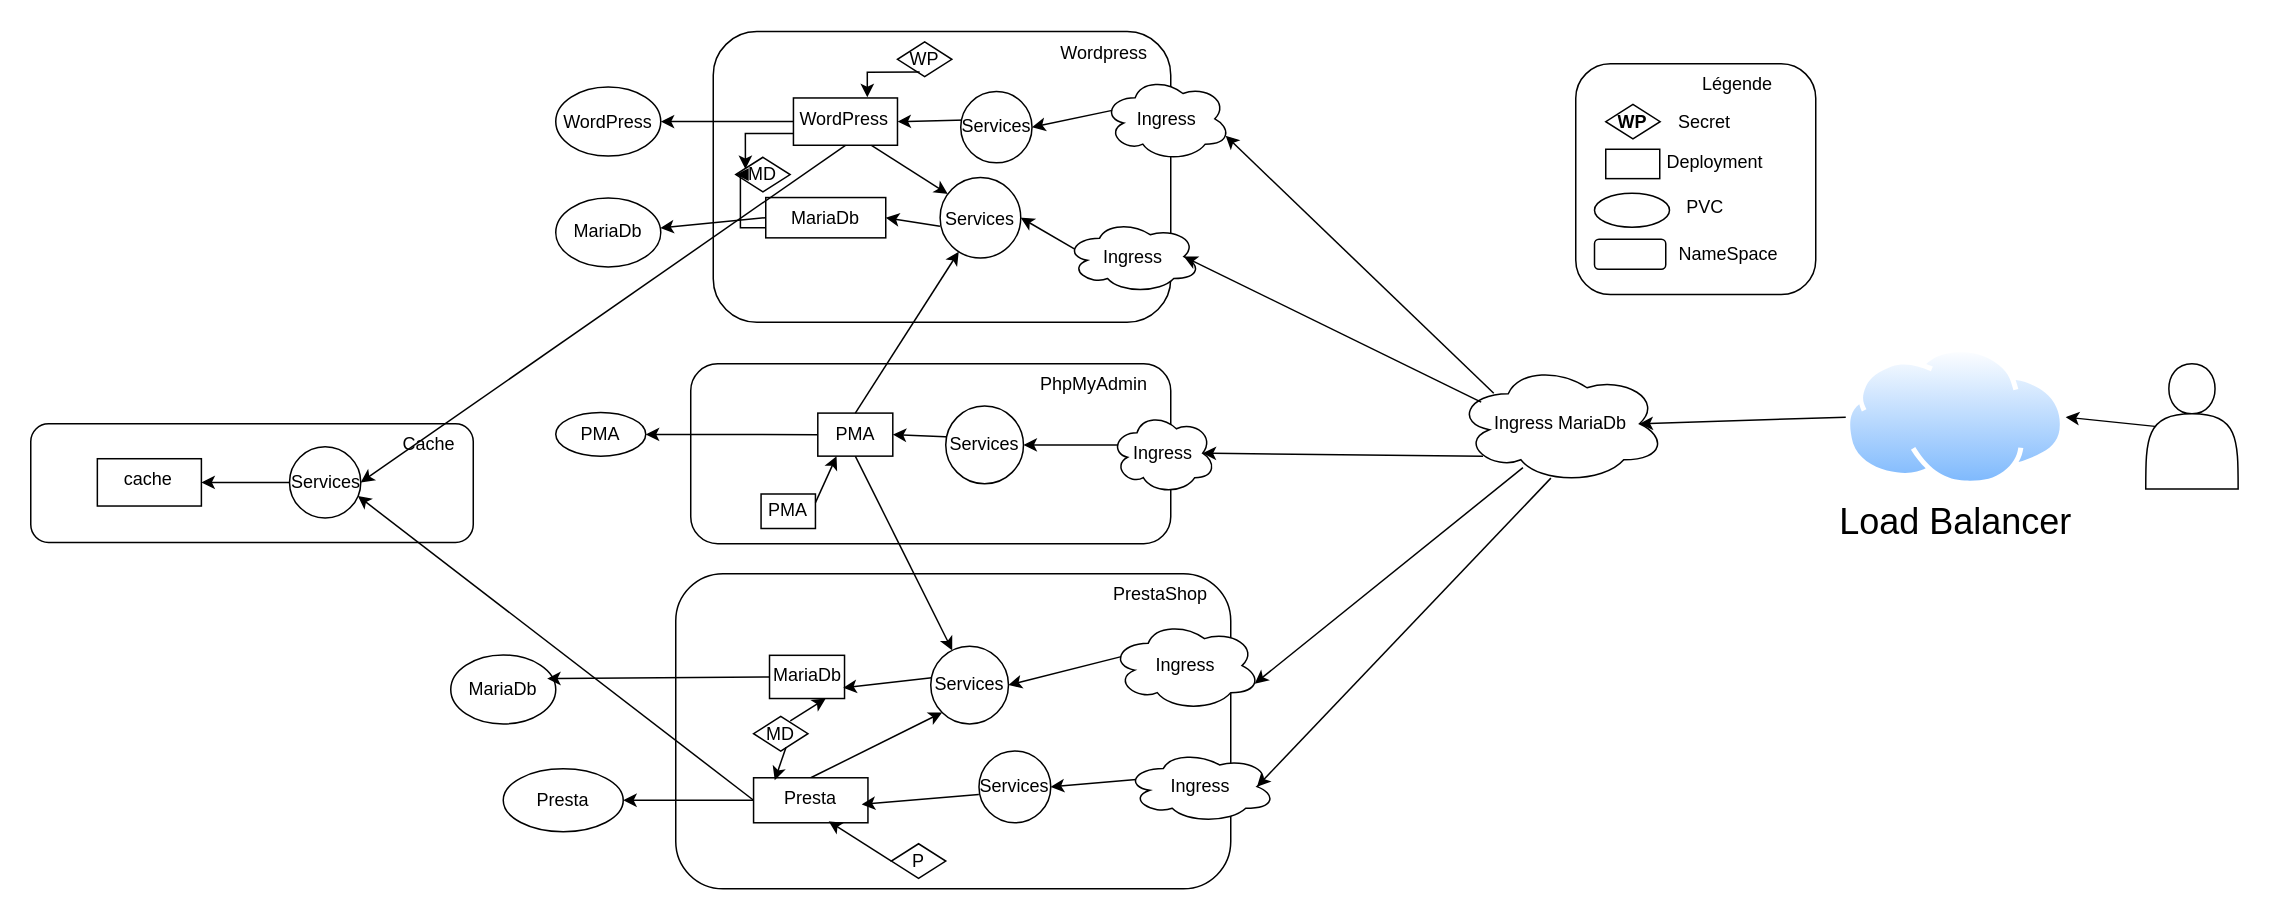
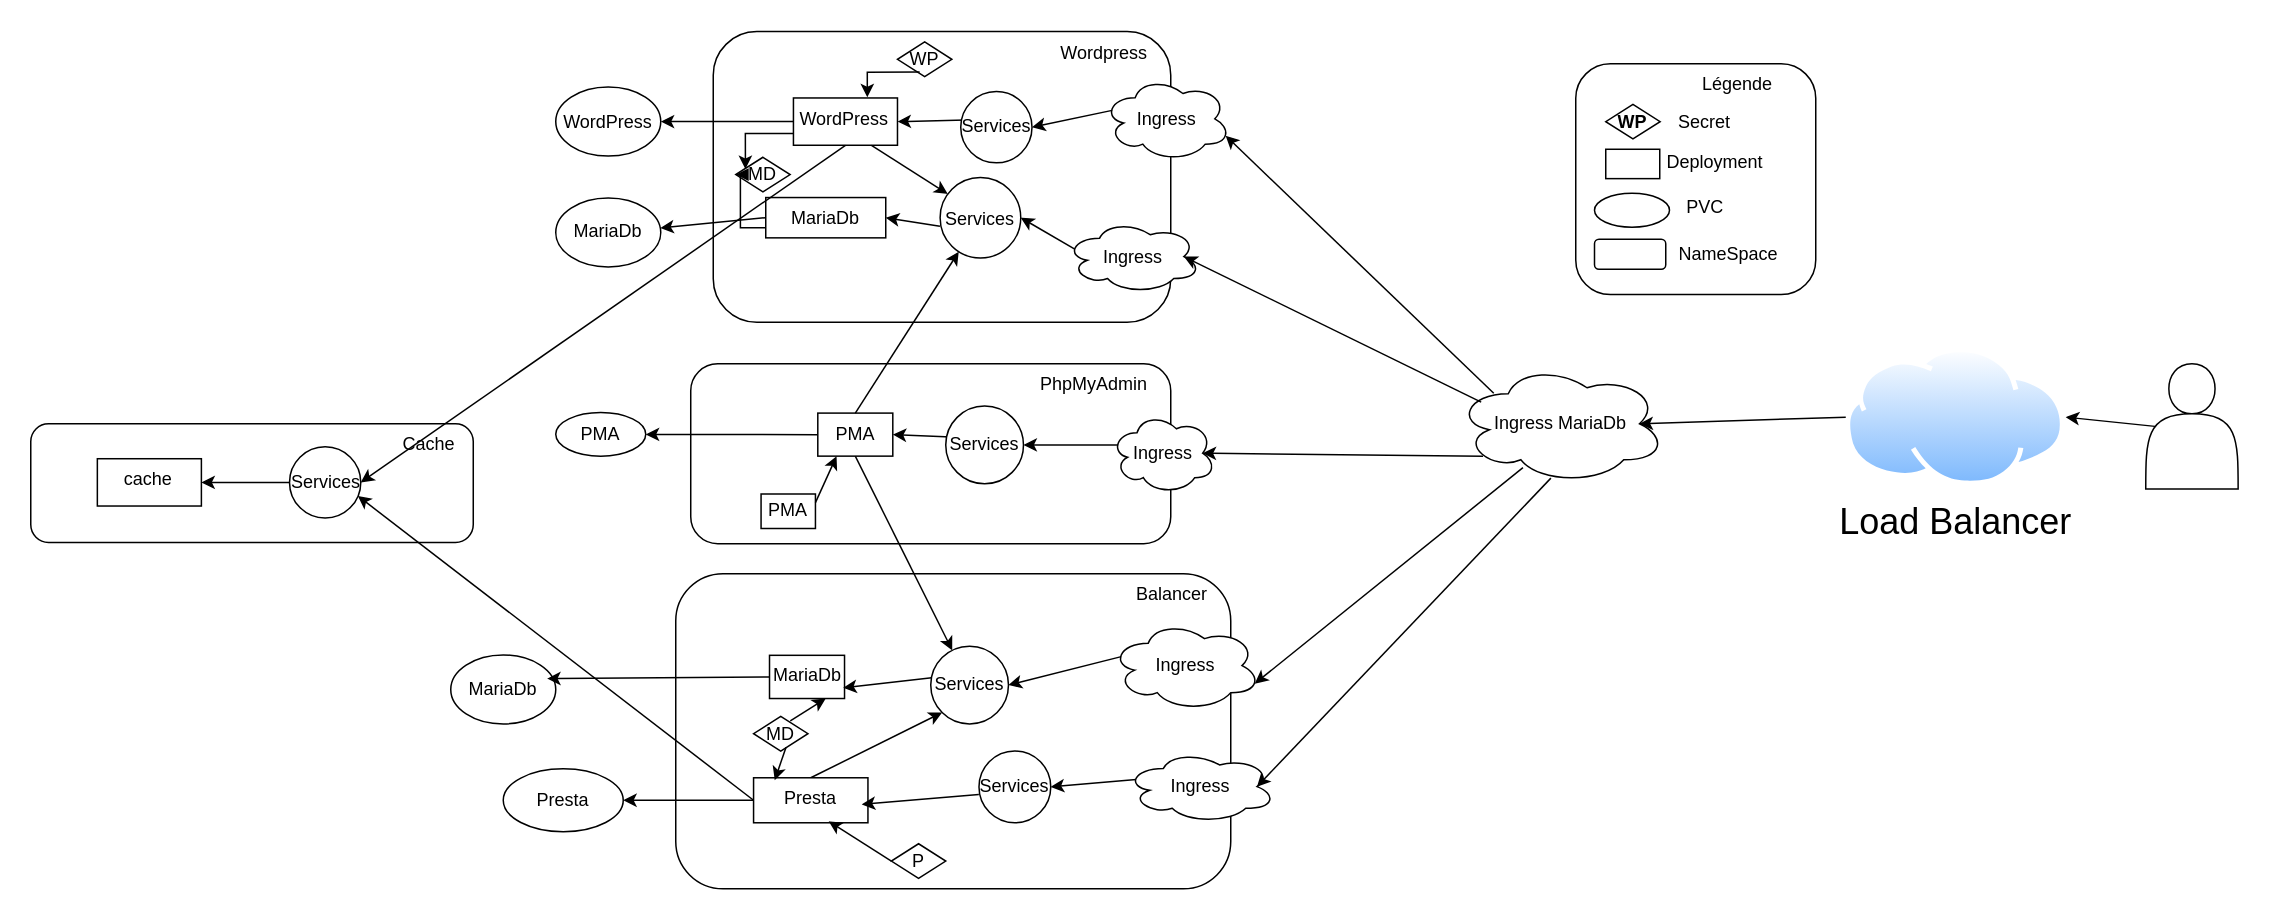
- <mxCell id="24" value="PrestaShop&amp;nbsp; &amp;nbsp;&amp;nbsp;" style="rounded=1;whiteSpace=wrap;html=1;verticalAlign=top;align=right;" parent="1" vertex="1"><mxGeometry x="450" y="382" width="370" height="210" as="geometry" /></mxCell>
+ <mxCell id="24" value="Balancer&amp;nbsp; &amp;nbsp;&amp;nbsp;" style="rounded=1;whiteSpace=wrap;html=1;verticalAlign=top;align=right;" parent="1" vertex="1"><mxGeometry x="450" y="382" width="370" height="210" as="geometry" /></mxCell>
